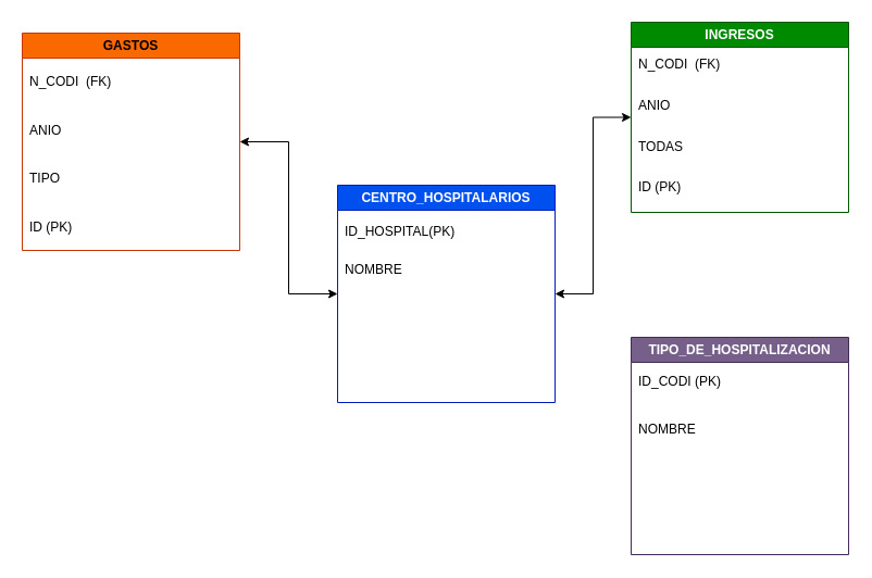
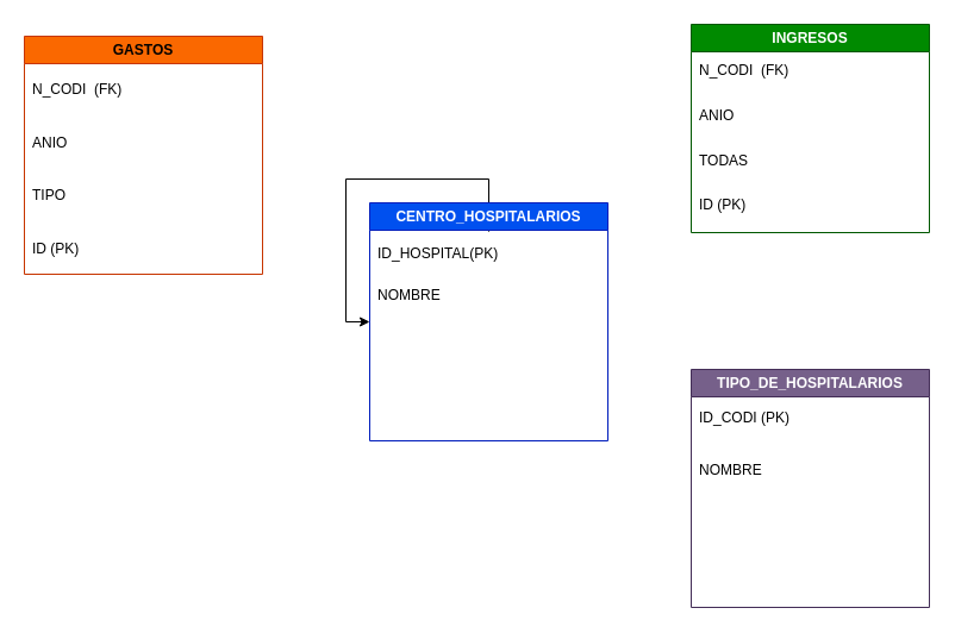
- <mxCell id="12" style="edgeStyle=orthogonalEdgeStyle;rounded=0;orthogonalLoop=1;jettySize=auto;html=1;exitX=1;exitY=0.5;exitDx=0;exitDy=0;entryX=0;entryY=0.5;entryDx=0;entryDy=0;startArrow=classic;startFill=1;" parent="1" source="14" target="26" edge="1"><mxGeometry relative="1" as="geometry" /></mxCell>
- <mxCell id="13" style="edgeStyle=orthogonalEdgeStyle;rounded=0;orthogonalLoop=1;jettySize=auto;html=1;exitX=0;exitY=0.5;exitDx=0;exitDy=0;entryX=1;entryY=0.5;entryDx=0;entryDy=0;startArrow=classic;startFill=1;" parent="1" source="14" target="2" edge="1"><mxGeometry relative="1" as="geometry" /></mxCell>
+ <mxCell id="13" style="edgeStyle=orthogonalEdgeStyle;rounded=0;orthogonalLoop=1;jettySize=auto;html=1;exitX=0;exitY=0.5;exitDx=0;exitDy=0;startArrow=classic;startFill=1;" parent="1" source="14" target="17" edge="1"><mxGeometry relative="1" as="geometry" /></mxCell>
- <mxCell id="36" value="&lt;div&gt;TIPO_DE_HOSPITALIZACION&lt;/div&gt;" style="swimlane;whiteSpace=wrap;html=1;fillColor=#76608a;fontColor=#ffffff;strokeColor=#432D57;" parent="1" vertex="1"><mxGeometry x="580" y="310" width="200" height="200" as="geometry" /></mxCell>
+ <mxCell id="36" value="&lt;div&gt;TIPO_DE_HOSPITALARIOS&lt;/div&gt;" style="swimlane;whiteSpace=wrap;html=1;fillColor=#76608a;fontColor=#ffffff;strokeColor=#432D57;" parent="1" vertex="1"><mxGeometry x="580" y="310" width="200" height="200" as="geometry" /></mxCell>
